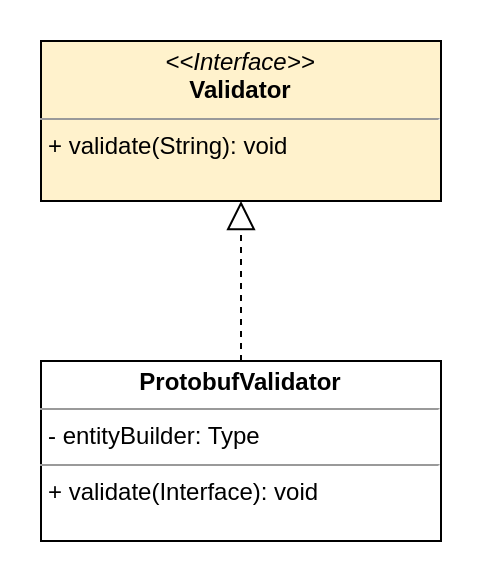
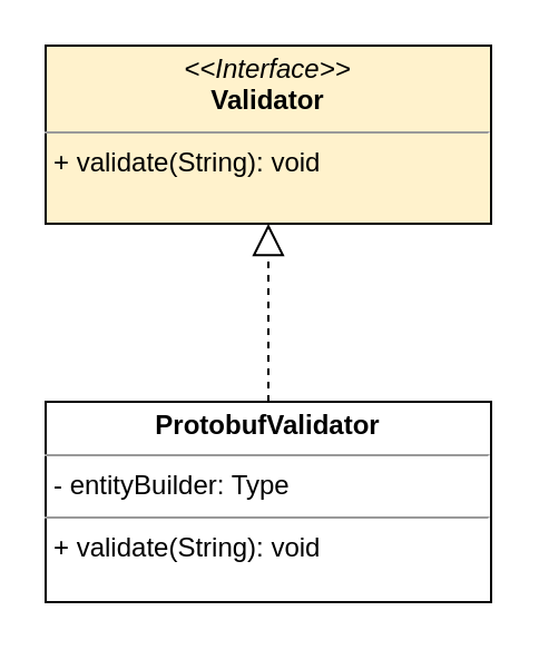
- <mxCell id="3" value="&lt;p style=&quot;margin: 0px ; margin-top: 4px ; text-align: center&quot;&gt;&lt;b&gt;ProtobufValidator&lt;/b&gt;&lt;/p&gt;&lt;hr size=&quot;1&quot;&gt;&lt;p style=&quot;margin: 0px ; margin-left: 4px&quot;&gt;- entityBuilder: Type&lt;/p&gt;&lt;hr size=&quot;1&quot;&gt;&lt;p style=&quot;margin: 0px ; margin-left: 4px&quot;&gt;+ validate(Interface): void&lt;/p&gt;" style="verticalAlign=top;align=left;overflow=fill;fontSize=12;fontFamily=Helvetica;html=1;" vertex="1" parent="1"><mxGeometry x="20" y="180" width="200" height="90" as="geometry" /></mxCell>
+ <mxCell id="3" value="&lt;p style=&quot;margin: 0px ; margin-top: 4px ; text-align: center&quot;&gt;&lt;b&gt;ProtobufValidator&lt;/b&gt;&lt;/p&gt;&lt;hr size=&quot;1&quot;&gt;&lt;p style=&quot;margin: 0px ; margin-left: 4px&quot;&gt;- entityBuilder: Type&lt;/p&gt;&lt;hr size=&quot;1&quot;&gt;&lt;p style=&quot;margin: 0px ; margin-left: 4px&quot;&gt;+ validate(String): void&lt;/p&gt;" style="verticalAlign=top;align=left;overflow=fill;fontSize=12;fontFamily=Helvetica;html=1;" vertex="1" parent="1"><mxGeometry x="20" y="180" width="200" height="90" as="geometry" /></mxCell>
